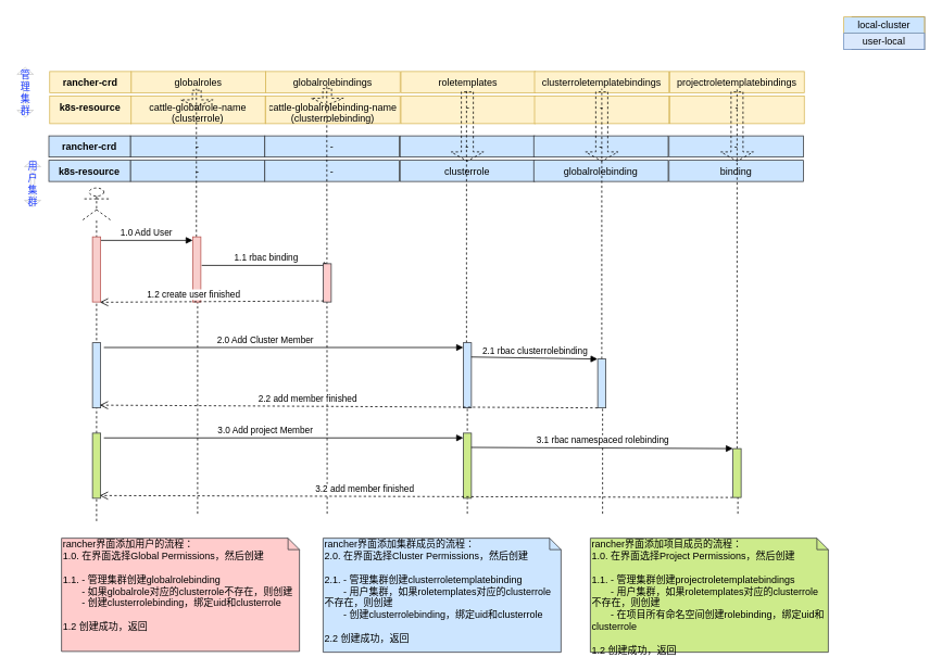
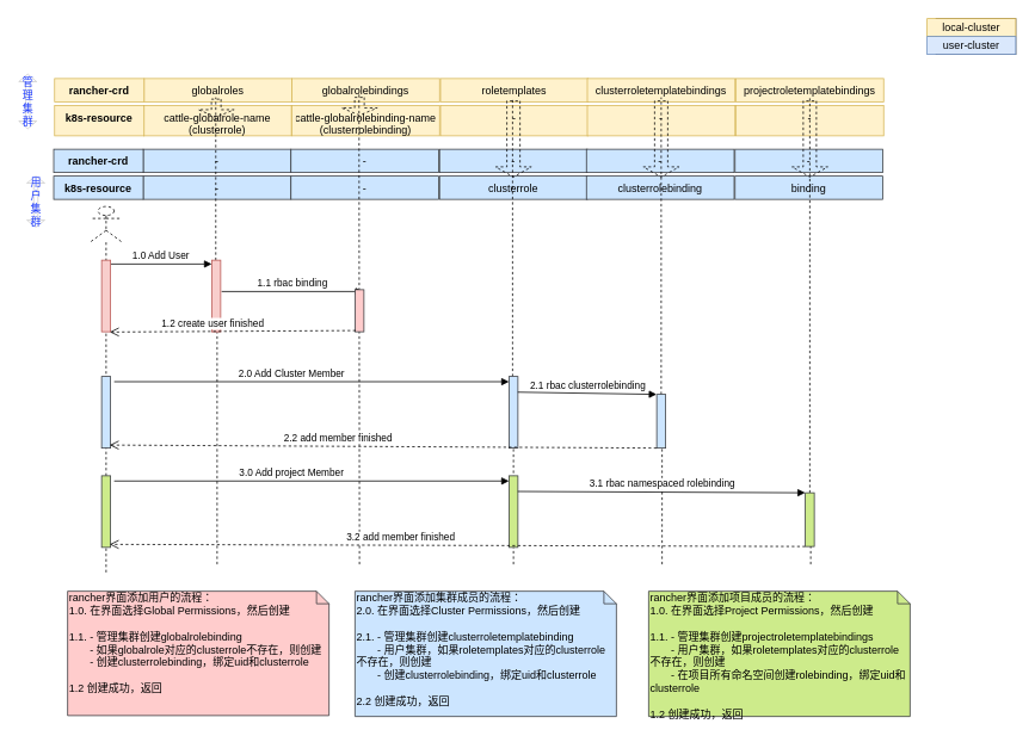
- <mxCell id="3" value="local-cluster" style="rounded=0;whiteSpace=wrap;html=1;glass=0;fillColor=#cce5ff;strokeColor=#d6b656;" vertex="1" parent="1"><mxGeometry x="1035" width="99" height="20" as="geometry" y="20" /></mxCell>
+ <mxCell id="3" value="local-cluster" style="rounded=0;whiteSpace=wrap;html=1;glass=0;fillColor=#fff2cc;strokeColor=#d6b656;" vertex="1" parent="1"><mxGeometry x="1035" width="99" height="20" as="geometry" y="20" /></mxCell>
- <mxCell id="4" value="user-local" style="rounded=0;whiteSpace=wrap;html=1;glass=0;fillColor=#dae8fc;strokeColor=#6c8ebf;" vertex="1" parent="1"><mxGeometry x="1035" y="40" width="99" height="20" as="geometry" /></mxCell>
+ <mxCell id="4" value="user-cluster" style="rounded=0;whiteSpace=wrap;html=1;glass=0;fillColor=#dae8fc;strokeColor=#6c8ebf;" vertex="1" parent="1"><mxGeometry x="1035" y="40" width="99" height="20" as="geometry" /></mxCell>
- <mxCell id="32" value="globalrolebinding" style="text;strokeColor=#36393d;fillColor=#cce5ff;align=center;verticalAlign=top;spacingLeft=4;spacingRight=4;overflow=hidden;rotatable=0;points=[[0,0.5],[1,0.5]];portConstraint=eastwest;" vertex="1" parent="1"><mxGeometry x="654.5" y="196" width="165" height="26" as="geometry" /></mxCell>
+ <mxCell id="32" value="clusterrolebinding" style="text;strokeColor=#36393d;fillColor=#cce5ff;align=center;verticalAlign=top;spacingLeft=4;spacingRight=4;overflow=hidden;rotatable=0;points=[[0,0.5],[1,0.5]];portConstraint=eastwest;" vertex="1" parent="1"><mxGeometry x="654.5" y="196" width="165" height="26" as="geometry" /></mxCell>
